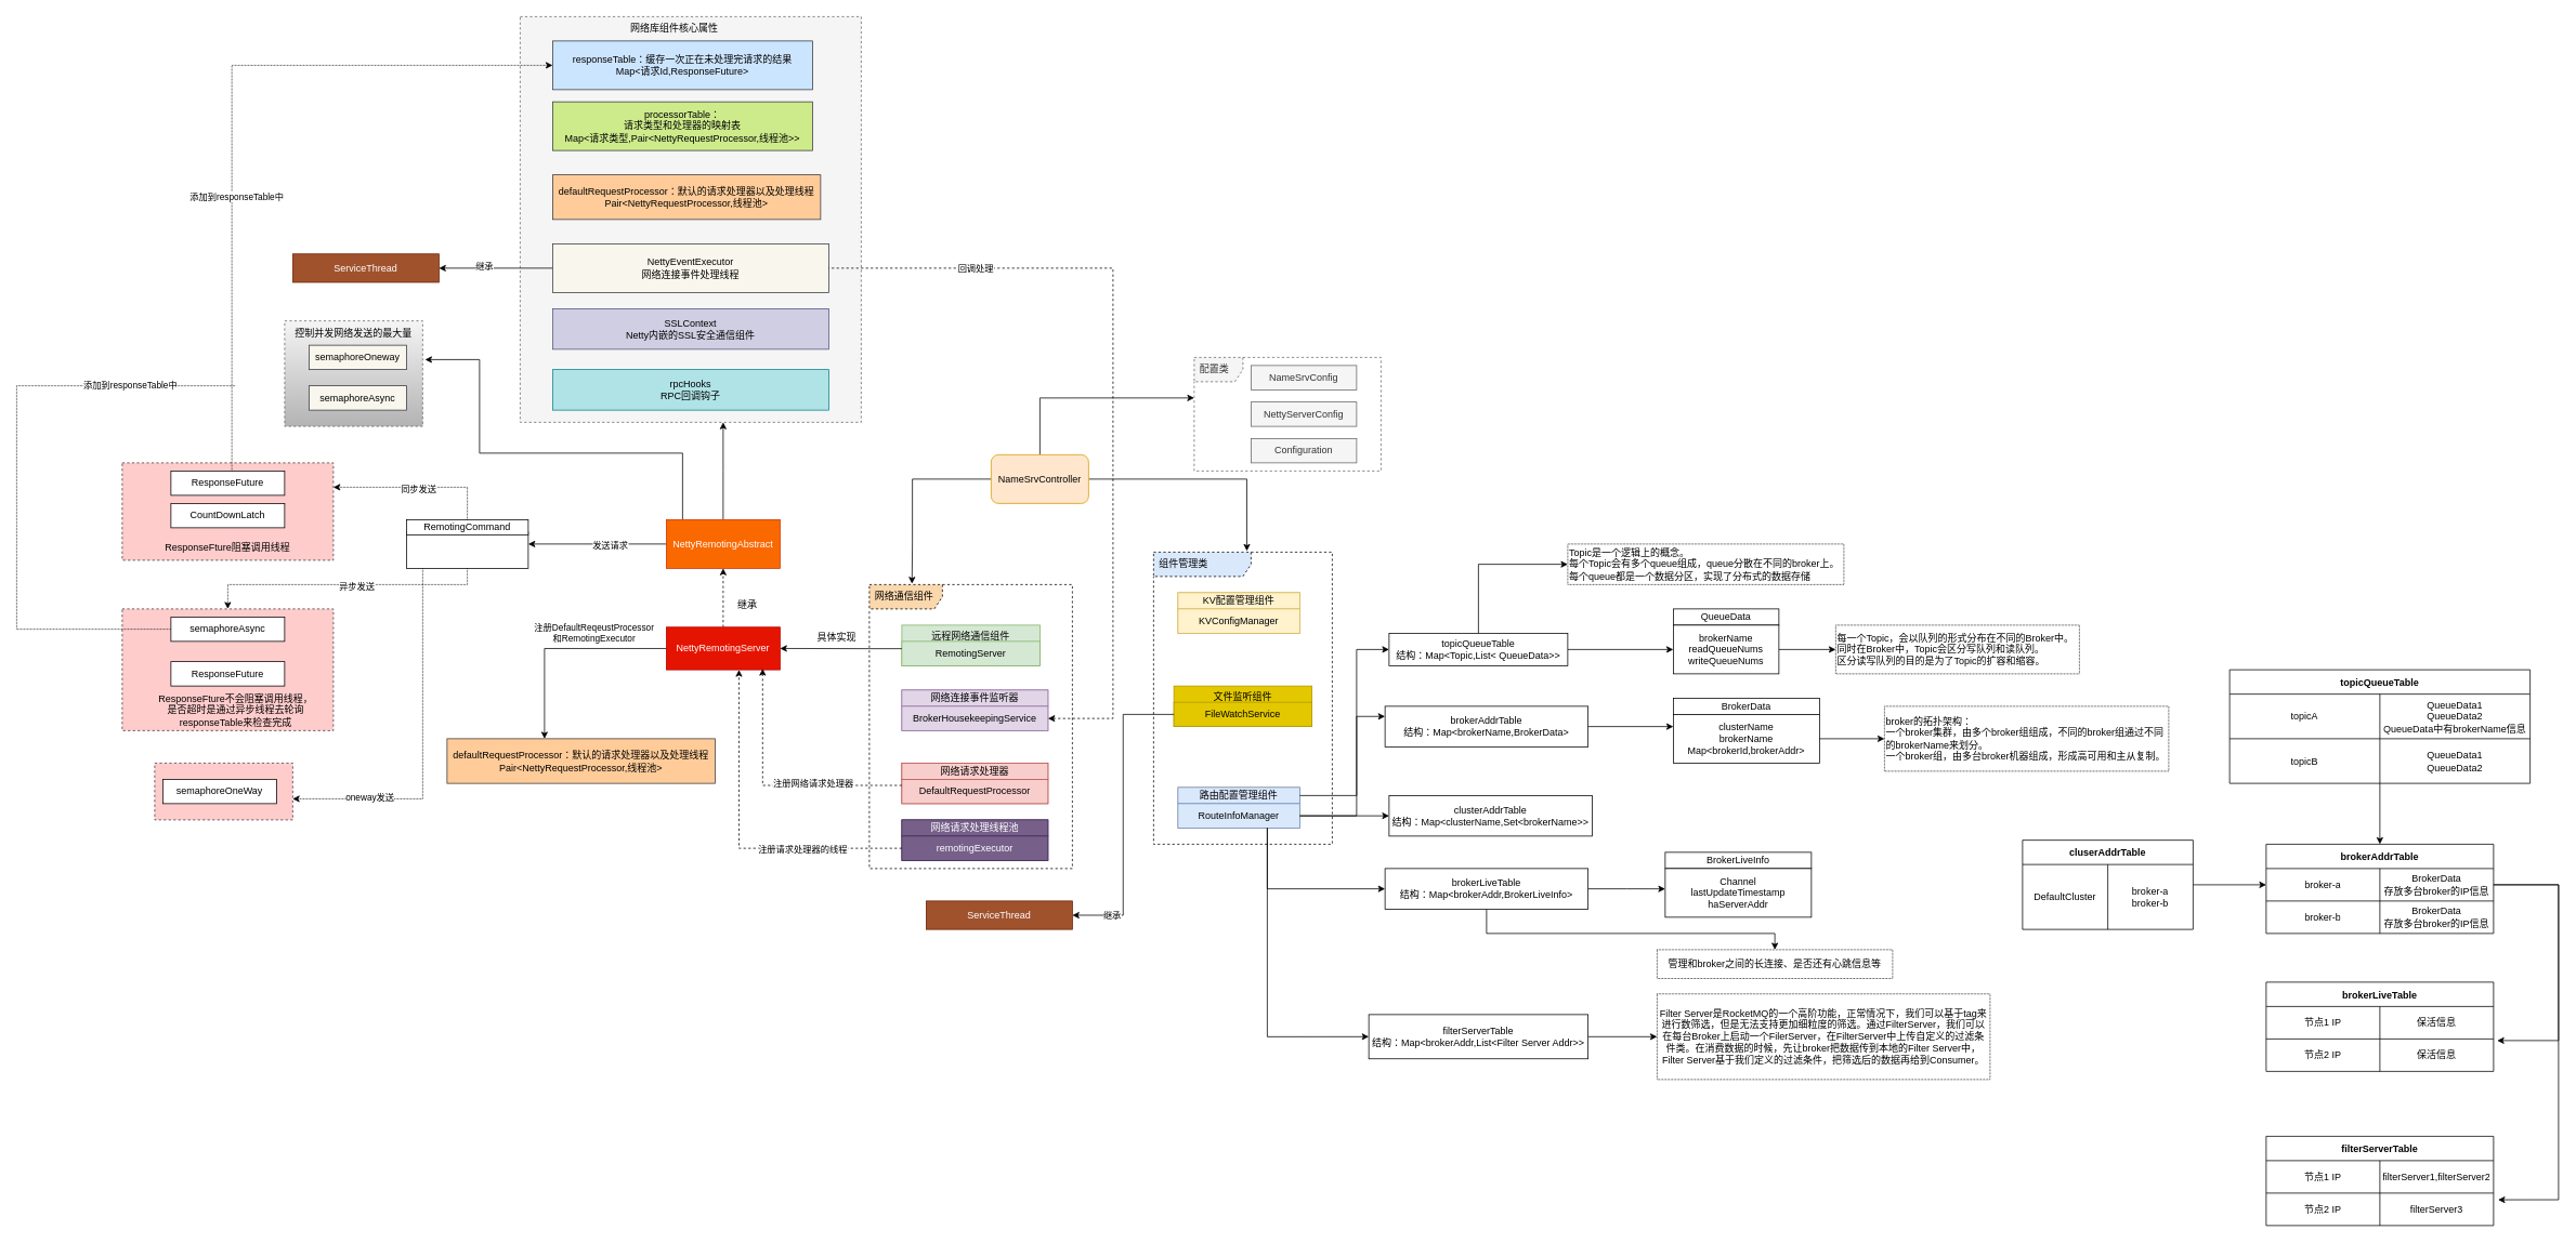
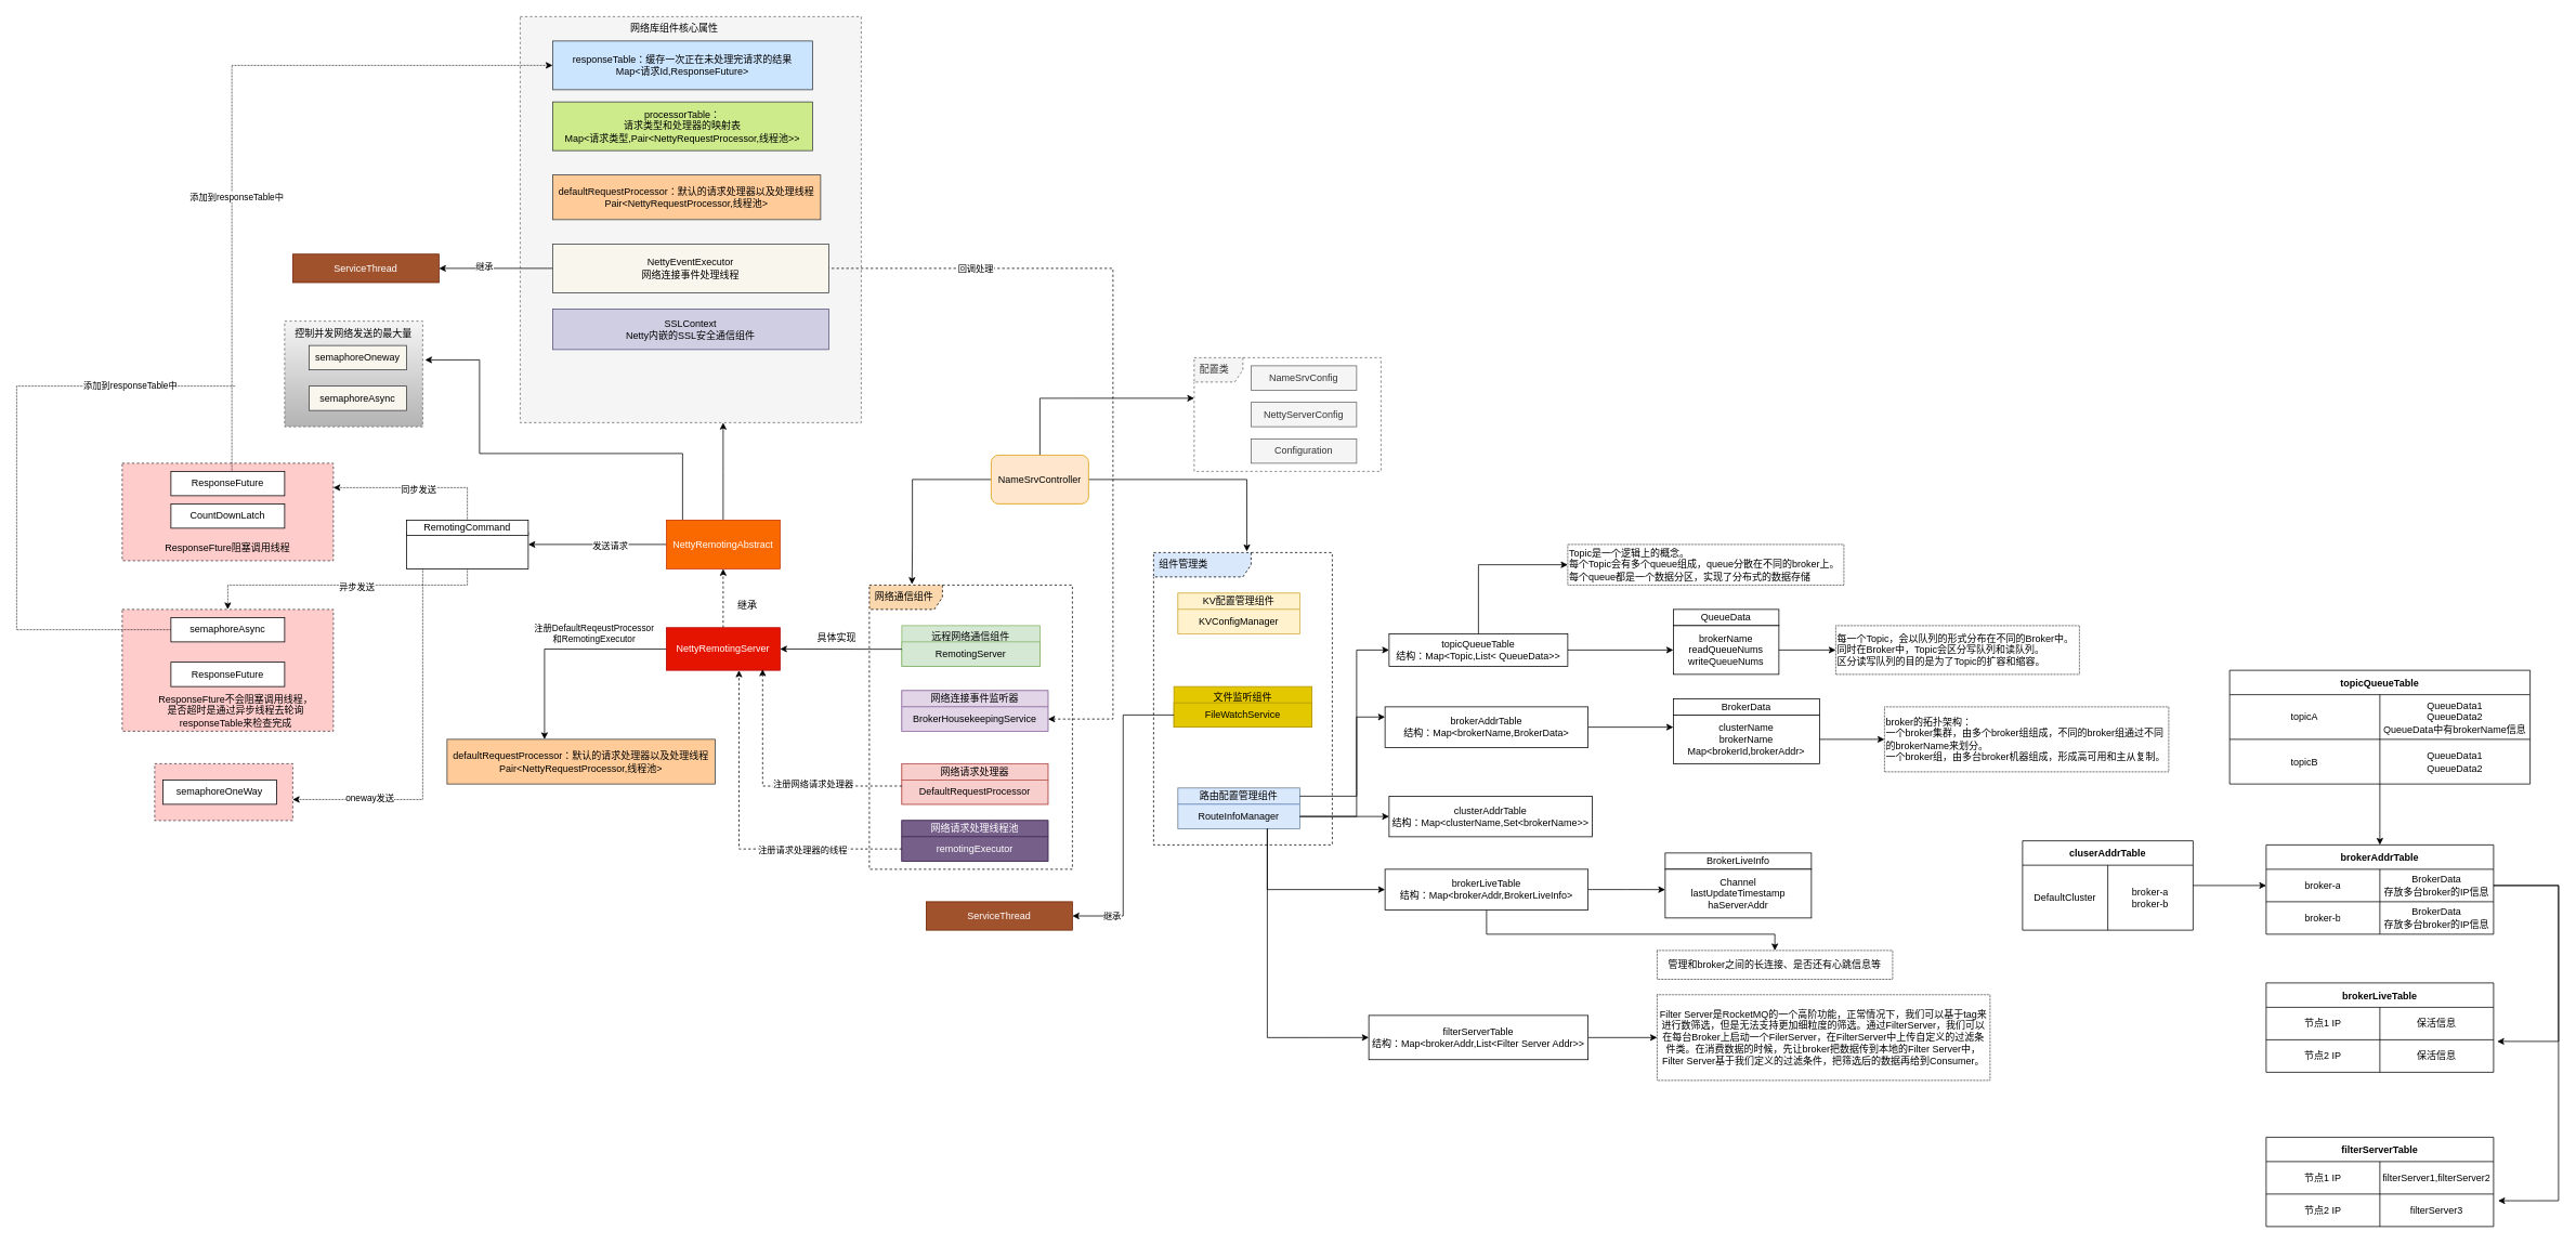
- <mxCell id="125" value="rpcHooks&lt;br&gt;RPC回调钩子" style="rounded=0;whiteSpace=wrap;html=1;strokeColor=#0e8088;fillColor=#b0e3e6;" parent="1" vertex="1"><mxGeometry x="680" y="455" width="340" height="50" as="geometry" /></mxCell>
